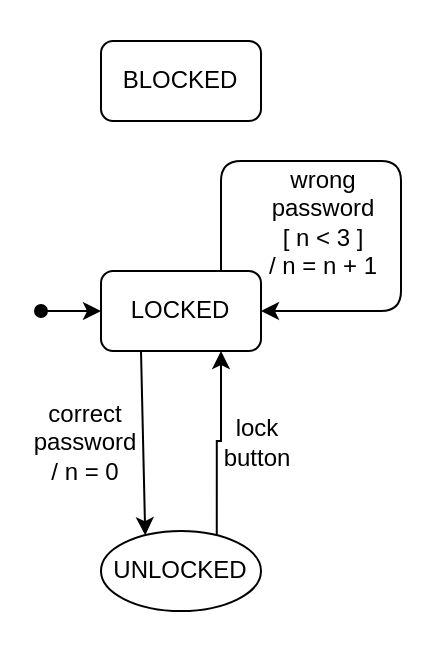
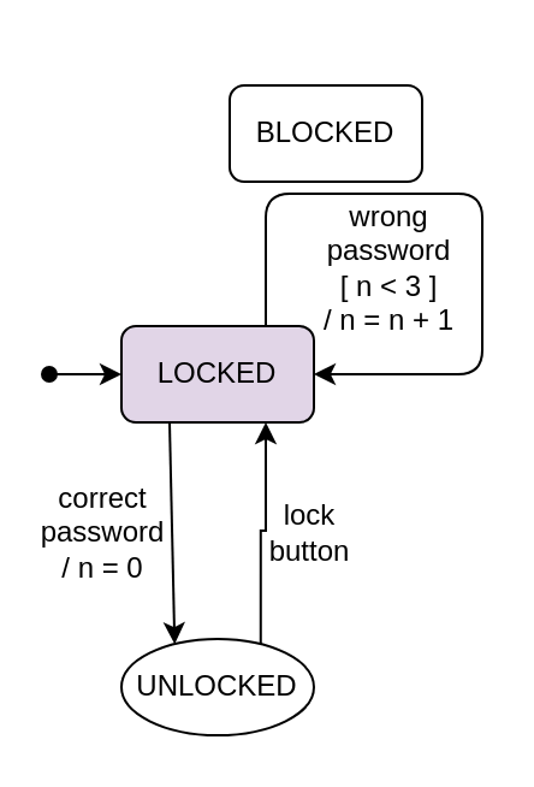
- <mxCell id="11" value="BLOCKED" style="rounded=1;whiteSpace=wrap;html=1;labelBackgroundColor=none;" parent="1" vertex="1"><mxGeometry x="50" y="20" width="80" height="40" as="geometry" /></mxCell>
+ <mxCell id="11" value="BLOCKED" style="rounded=1;whiteSpace=wrap;html=1;labelBackgroundColor=none;" parent="1" vertex="1"><mxGeometry x="95" y="35" width="80" height="40" as="geometry" /></mxCell>
- <mxCell id="2" value="LOCKED" style="rounded=1;whiteSpace=wrap;html=1;labelBackgroundColor=none;" parent="1" vertex="1"><mxGeometry x="50" y="135" width="80" height="40" as="geometry" /></mxCell>
+ <mxCell id="2" value="LOCKED" style="rounded=1;whiteSpace=wrap;html=1;labelBackgroundColor=none;fillColor=#e1d5e7;" parent="1" vertex="1"><mxGeometry x="50" y="135" width="80" height="40" as="geometry" /></mxCell>
